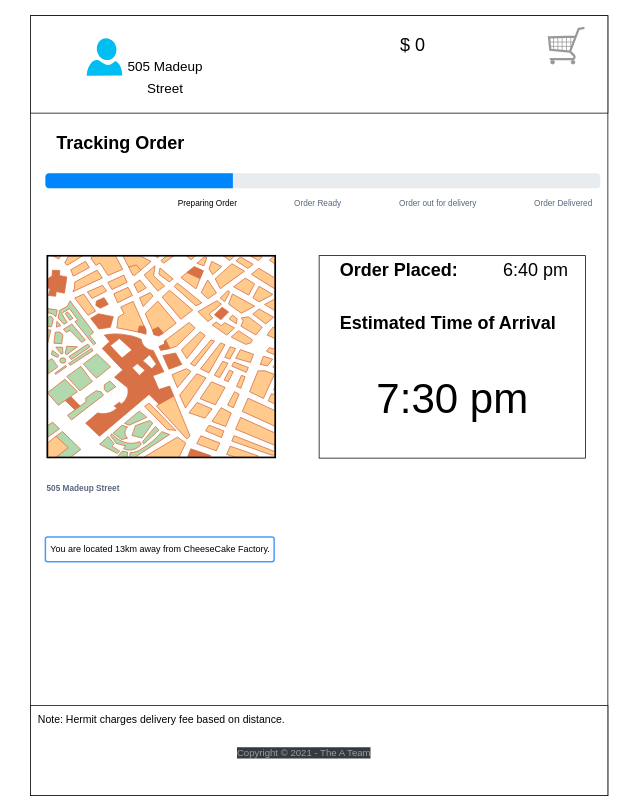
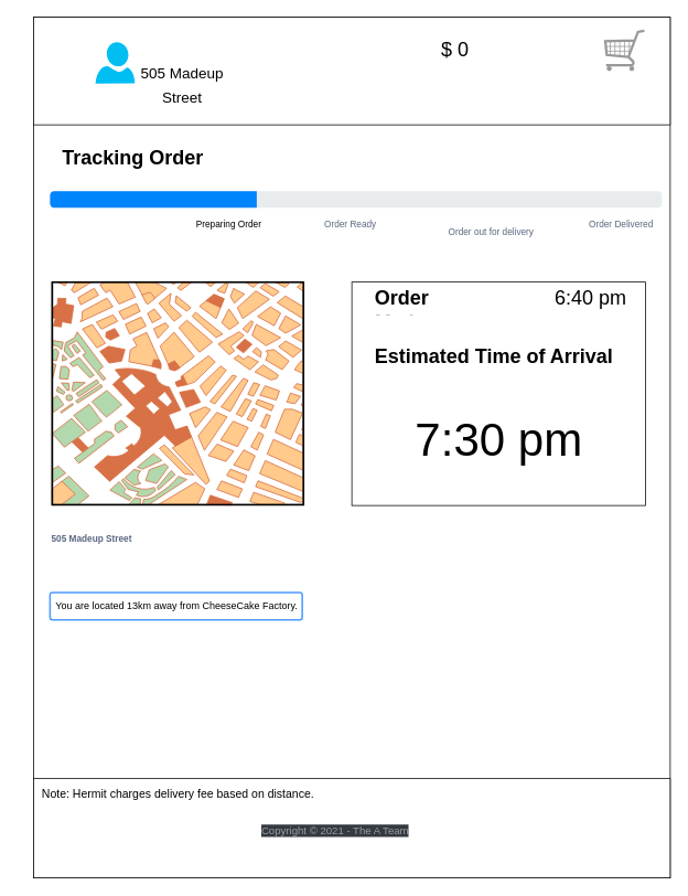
- <mxCell id="18" value="Order out for delivery" style="html=1;fillColor=none;strokeColor=none;fontSize=11;align=left;fontColor=#596780;whiteSpace=wrap;" vertex="1" parent="1"><mxGeometry x="530" y="260" width="110" height="20" as="geometry" /></mxCell>
+ <mxCell id="18" value="Order out for delivery" style="html=1;fillColor=none;strokeColor=none;fontSize=11;align=left;fontColor=#596780;whiteSpace=wrap;" vertex="1" parent="1"><mxGeometry x="540" y="270" width="110" height="20" as="geometry" /></mxCell>
- <mxCell id="24" value="&lt;h1&gt;Order Placed:&lt;/h1&gt;" style="text;html=1;strokeColor=none;fillColor=none;spacing=5;spacingTop=-20;whiteSpace=wrap;overflow=hidden;rounded=0;" vertex="1" parent="1"><mxGeometry x="447.5" y="340" width="172.5" height="40" as="geometry" /></mxCell>
+ <mxCell id="24" value="&lt;h1&gt;Order Madeup:&lt;/h1&gt;" style="text;html=1;strokeColor=none;fillColor=none;spacing=5;spacingTop=-20;whiteSpace=wrap;overflow=hidden;rounded=0;" vertex="1" parent="1"><mxGeometry x="447.5" y="340" width="172.5" height="40" as="geometry" /></mxCell>
